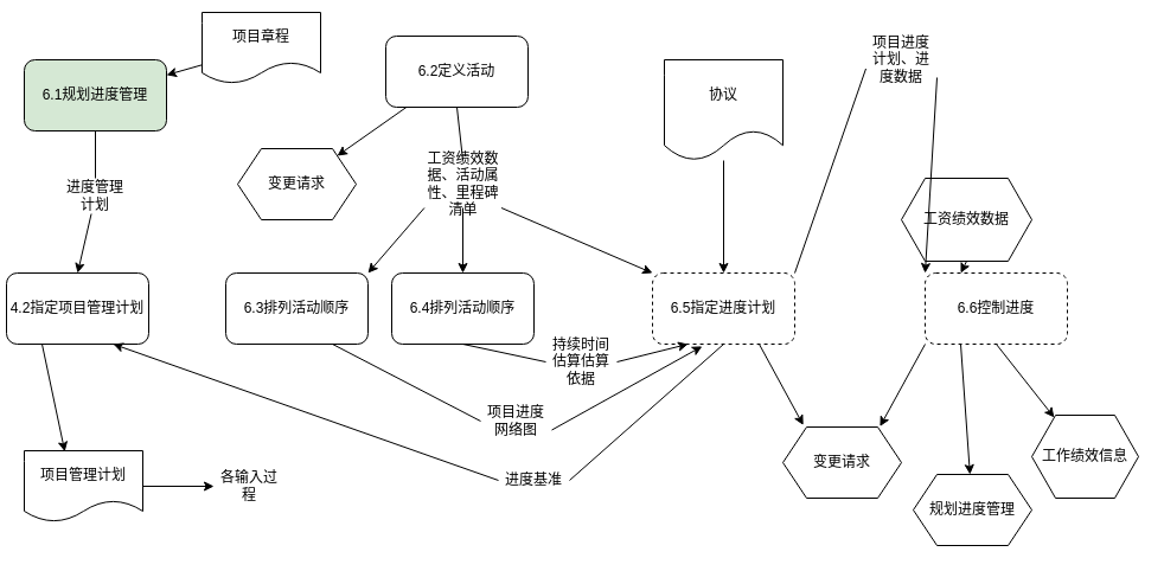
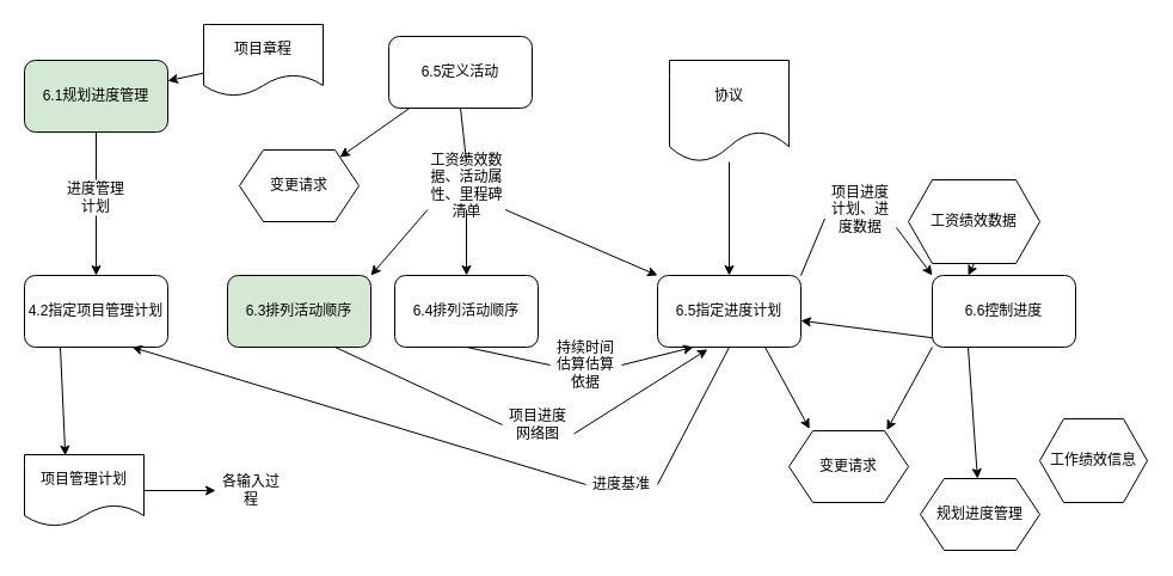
- <mxCell id="22" value="项目章程" style="shape=document;whiteSpace=wrap;html=1;boundedLbl=1;" vertex="1" parent="1"><mxGeometry x="170" y="10" width="100" height="60" as="geometry" /></mxCell>
+ <mxCell id="22" value="项目章程" style="shape=document;whiteSpace=wrap;html=1;boundedLbl=1;" vertex="1" parent="1"><mxGeometry x="170" y="20" width="100" height="60" as="geometry" /></mxCell>
- <mxCell id="43" value="项目进度计划、进度数据" style="text;html=1;strokeColor=none;fillColor=none;align=center;verticalAlign=middle;whiteSpace=wrap;rounded=0;" vertex="1" parent="1"><mxGeometry x="730" y="35" width="60" height="30" as="geometry" /></mxCell>
+ <mxCell id="43" value="项目进度计划、进度数据" style="text;html=1;strokeColor=none;fillColor=none;align=center;verticalAlign=middle;whiteSpace=wrap;rounded=0;" vertex="1" parent="1"><mxGeometry x="690" y="160" width="60" height="30" as="geometry" /></mxCell>
- <mxCell id="3" value="6.2定义活动" style="rounded=1;whiteSpace=wrap;html=1;" vertex="1" parent="1"><mxGeometry x="325" y="30" width="120" height="60" as="geometry" /></mxCell>
+ <mxCell id="3" value="6.5定义活动" style="rounded=1;whiteSpace=wrap;html=1;" vertex="1" parent="1"><mxGeometry x="325" y="30" width="120" height="60" as="geometry" /></mxCell>
- <mxCell id="18" value="4.2指定项目管理计划" style="rounded=1;whiteSpace=wrap;html=1;" vertex="1" parent="1"><mxGeometry x="5" y="230" width="120" height="60" as="geometry" /></mxCell>
+ <mxCell id="18" value="4.2指定项目管理计划" style="rounded=1;whiteSpace=wrap;html=1;" vertex="1" parent="1"><mxGeometry y="230" width="120" height="60" as="geometry" x="20" /></mxCell>
- <mxCell id="5" value="6.3排列活动顺序" style="rounded=1;whiteSpace=wrap;html=1;" vertex="1" parent="1"><mxGeometry x="190" y="230" width="120" height="60" as="geometry" /></mxCell>
+ <mxCell id="5" value="6.3排列活动顺序" style="rounded=1;whiteSpace=wrap;html=1;fillColor=#d5e8d4;" vertex="1" parent="1"><mxGeometry x="190" y="230" width="120" height="60" as="geometry" /></mxCell>
- <mxCell id="8" value="6.5指定进度计划" style="rounded=1;whiteSpace=wrap;html=1;dashed=1;" vertex="1" parent="1"><mxGeometry x="550" y="230" width="120" height="60" as="geometry" /></mxCell>
+ <mxCell id="8" value="6.5指定进度计划" style="rounded=1;whiteSpace=wrap;html=1;" vertex="1" parent="1"><mxGeometry x="550" y="230" width="120" height="60" as="geometry" /></mxCell>
- <mxCell id="12" value="6.6控制进度" style="rounded=1;whiteSpace=wrap;html=1;dashed=1;" vertex="1" parent="1"><mxGeometry x="780" y="230" width="120" height="60" as="geometry" /></mxCell>
+ <mxCell id="12" value="6.6控制进度" style="rounded=1;whiteSpace=wrap;html=1;" vertex="1" parent="1"><mxGeometry x="780" y="230" width="120" height="60" as="geometry" /></mxCell>
- <mxCell id="10" style="edgeStyle=none;html=1;exitX=0.5;exitY=1;exitDx=0;exitDy=0;" edge="1" parent="1" source="12" target="46"><mxGeometry relative="1" as="geometry" /></mxCell>
+ <mxCell id="10" style="edgeStyle=none;html=1;exitX=0.5;exitY=1;exitDx=0;exitDy=0;" edge="1" parent="1" source="12" target="8"><mxGeometry relative="1" as="geometry" /></mxCell>
- <mxCell id="37" value="项目进度网络图" style="text;html=1;strokeColor=none;fillColor=none;align=center;verticalAlign=middle;whiteSpace=wrap;rounded=0;" vertex="1" parent="1"><mxGeometry x="405" y="340" width="60" height="30" as="geometry" /></mxCell>
+ <mxCell id="37" value="项目进度网络图" style="text;html=1;strokeColor=none;fillColor=none;align=center;verticalAlign=middle;whiteSpace=wrap;rounded=0;" vertex="1" parent="1"><mxGeometry x="420" y="340" width="60" height="30" as="geometry" /></mxCell>
- <mxCell id="30" value="进度基准" style="text;html=1;strokeColor=none;fillColor=none;align=center;verticalAlign=middle;whiteSpace=wrap;rounded=0;" vertex="1" parent="1"><mxGeometry x="420" y="390" width="60" height="30" as="geometry" /></mxCell>
+ <mxCell id="30" value="进度基准" style="text;html=1;strokeColor=none;fillColor=none;align=center;verticalAlign=middle;whiteSpace=wrap;rounded=0;" vertex="1" parent="1"><mxGeometry x="490" y="390" width="60" height="30" as="geometry" /></mxCell>
